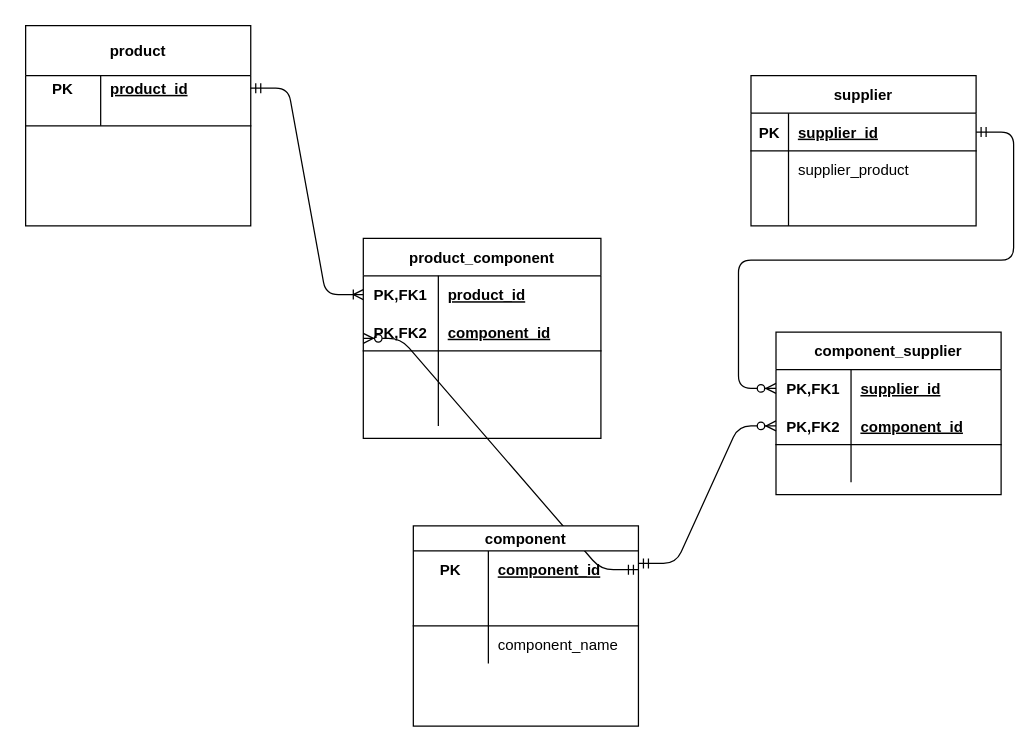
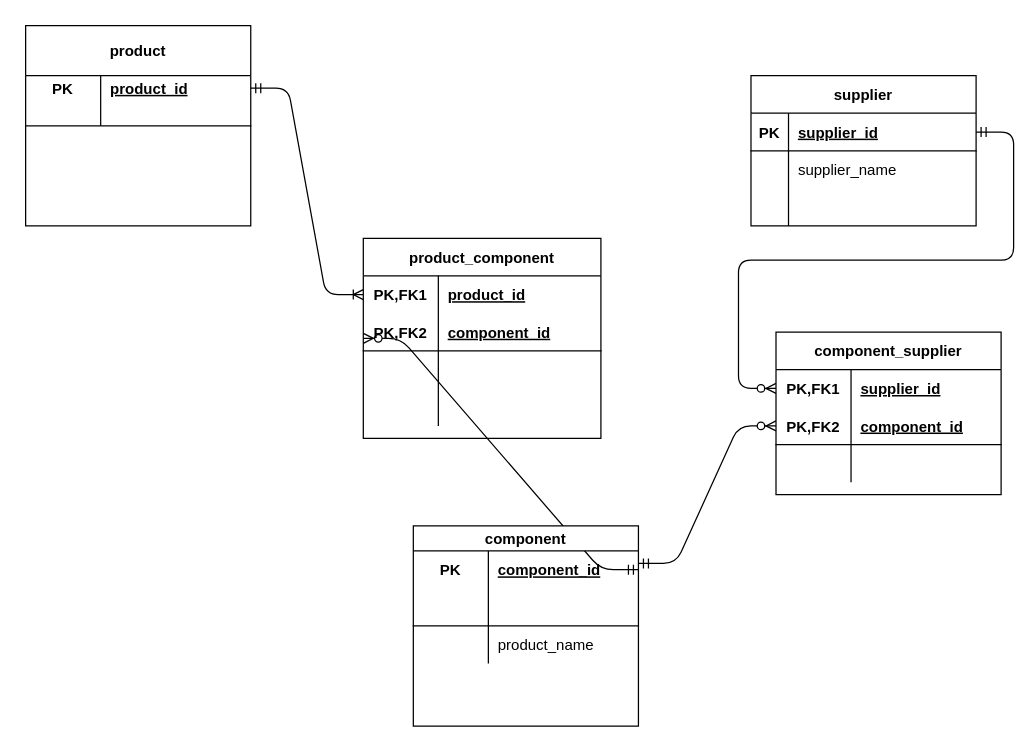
- <mxCell id="8" value="supplier_product" style="shape=partialRectangle;connectable=0;fillColor=none;top=0;left=0;bottom=0;right=0;align=left;spacingLeft=6;overflow=hidden;" parent="6" vertex="1"><mxGeometry x="30" width="150" height="30" as="geometry" /></mxCell>
+ <mxCell id="8" value="supplier_name" style="shape=partialRectangle;connectable=0;fillColor=none;top=0;left=0;bottom=0;right=0;align=left;spacingLeft=6;overflow=hidden;" parent="6" vertex="1"><mxGeometry x="30" width="150" height="30" as="geometry" /></mxCell>
- <mxCell id="43" value="component_name" style="shape=partialRectangle;connectable=0;fillColor=none;top=0;left=0;bottom=0;right=0;align=left;spacingLeft=6;overflow=hidden;" parent="41" vertex="1"><mxGeometry x="60" width="120" height="30" as="geometry" /></mxCell>
+ <mxCell id="43" value="product_name" style="shape=partialRectangle;connectable=0;fillColor=none;top=0;left=0;bottom=0;right=0;align=left;spacingLeft=6;overflow=hidden;" parent="41" vertex="1"><mxGeometry x="60" width="120" height="30" as="geometry" /></mxCell>
